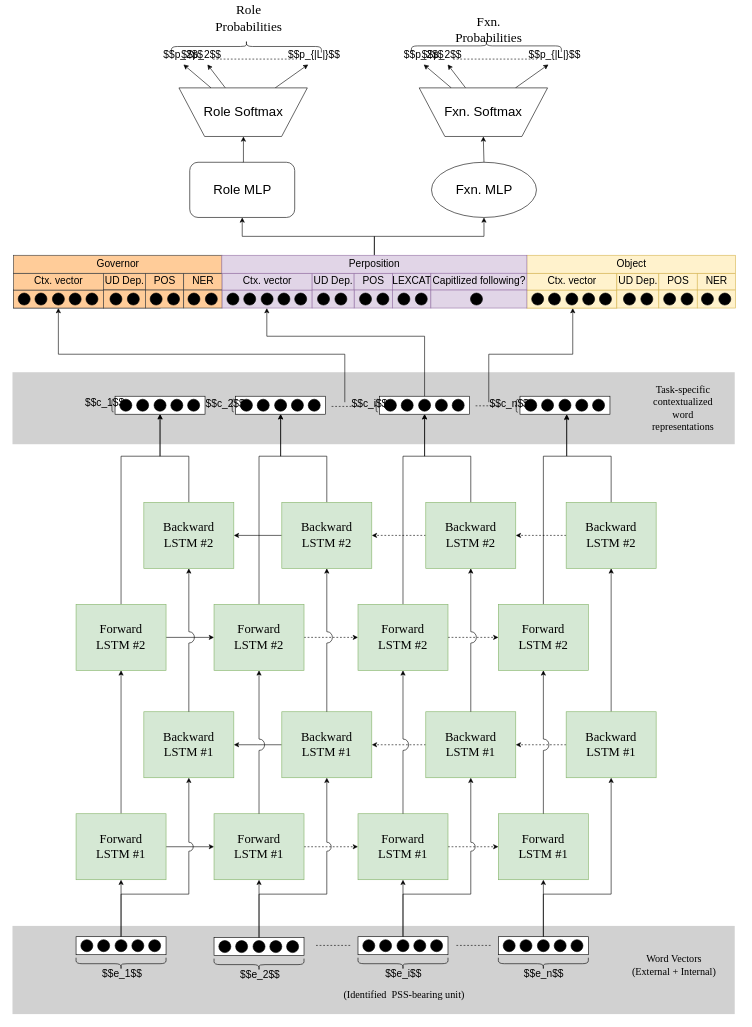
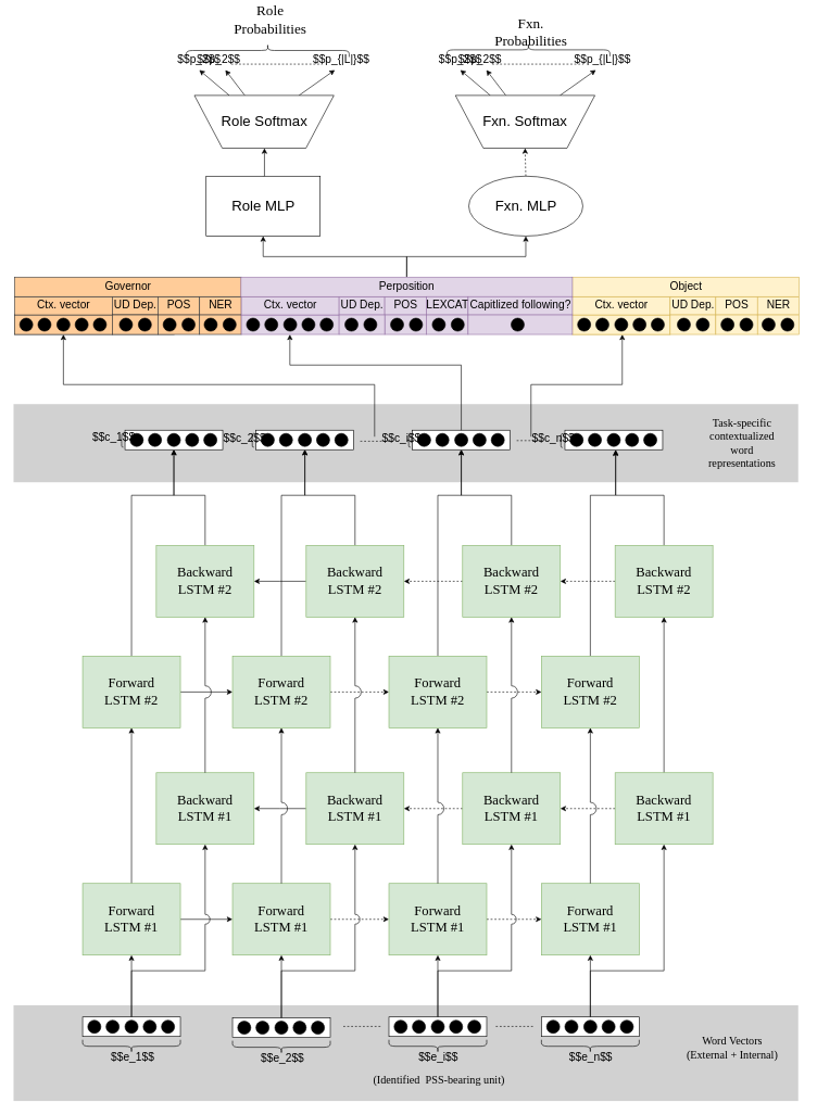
- <mxCell id="241" style="edgeStyle=orthogonalEdgeStyle;rounded=0;jumpStyle=arc;jumpSize=19;orthogonalLoop=1;jettySize=auto;html=1;exitX=0.5;exitY=0;exitDx=0;exitDy=0;fontFamily=Georgia;fontSize=22;" parent="1" source="242" target="232" edge="1"><mxGeometry relative="1" as="geometry"><mxPoint x="810" y="230" as="targetPoint" /></mxGeometry></mxCell>
+ <mxCell id="241" style="edgeStyle=orthogonalEdgeStyle;rounded=0;jumpStyle=arc;jumpSize=19;orthogonalLoop=1;jettySize=auto;html=1;exitX=0.5;exitY=0;exitDx=0;exitDy=0;fontFamily=Georgia;fontSize=22;dashed=1;" parent="1" source="242" target="232" edge="1"><mxGeometry relative="1" as="geometry"><mxPoint x="810" y="230" as="targetPoint" /></mxGeometry></mxCell>
- <mxCell id="218" value="Role MLP" style="rounded=1;whiteSpace=wrap;html=1;fontSize=22;" parent="1" vertex="1"><mxGeometry x="315.5" y="270" width="175" height="92" as="geometry" /></mxCell>
+ <mxCell id="218" value="Role MLP" style="whiteSpace=wrap;html=1;fontSize=22;rounded=0;" parent="1" vertex="1"><mxGeometry x="315.5" y="270" width="175" height="92" as="geometry" /></mxCell>
